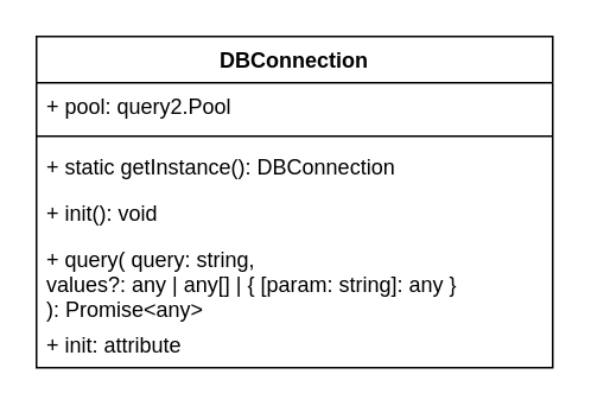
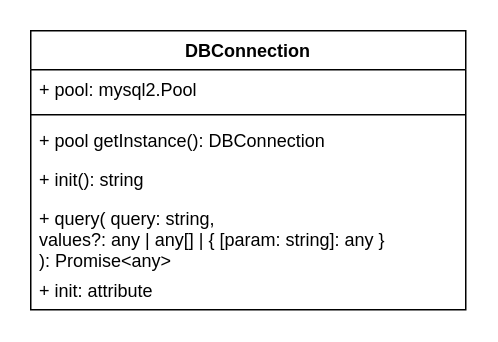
- <mxCell id="3" value="+ pool: query2.Pool" style="text;strokeColor=none;fillColor=none;align=left;verticalAlign=top;spacingLeft=4;spacingRight=4;overflow=hidden;rotatable=0;points=[[0,0.5],[1,0.5]];portConstraint=eastwest;" vertex="1" parent="2"><mxGeometry y="26" width="290" height="26" as="geometry" /></mxCell>
+ <mxCell id="3" value="+ pool: mysql2.Pool" style="text;strokeColor=none;fillColor=none;align=left;verticalAlign=top;spacingLeft=4;spacingRight=4;overflow=hidden;rotatable=0;points=[[0,0.5],[1,0.5]];portConstraint=eastwest;" vertex="1" parent="2"><mxGeometry y="26" width="290" height="26" as="geometry" /></mxCell>
- <mxCell id="5" value="+ static getInstance(): DBConnection" style="text;strokeColor=none;fillColor=none;align=left;verticalAlign=top;spacingLeft=4;spacingRight=4;overflow=hidden;rotatable=0;points=[[0,0.5],[1,0.5]];portConstraint=eastwest;" vertex="1" parent="2"><mxGeometry y="60" width="290" height="26" as="geometry" /></mxCell>
+ <mxCell id="5" value="+ pool getInstance(): DBConnection" style="text;strokeColor=none;fillColor=none;align=left;verticalAlign=top;spacingLeft=4;spacingRight=4;overflow=hidden;rotatable=0;points=[[0,0.5],[1,0.5]];portConstraint=eastwest;" vertex="1" parent="2"><mxGeometry y="60" width="290" height="26" as="geometry" /></mxCell>
- <mxCell id="6" value="+ init(): void" style="text;strokeColor=none;fillColor=none;align=left;verticalAlign=top;spacingLeft=4;spacingRight=4;overflow=hidden;rotatable=0;points=[[0,0.5],[1,0.5]];portConstraint=eastwest;" vertex="1" parent="2"><mxGeometry y="86" width="290" height="26" as="geometry" /></mxCell>
+ <mxCell id="6" value="+ init(): string" style="text;strokeColor=none;fillColor=none;align=left;verticalAlign=top;spacingLeft=4;spacingRight=4;overflow=hidden;rotatable=0;points=[[0,0.5],[1,0.5]];portConstraint=eastwest;" vertex="1" parent="2"><mxGeometry y="86" width="290" height="26" as="geometry" /></mxCell>
